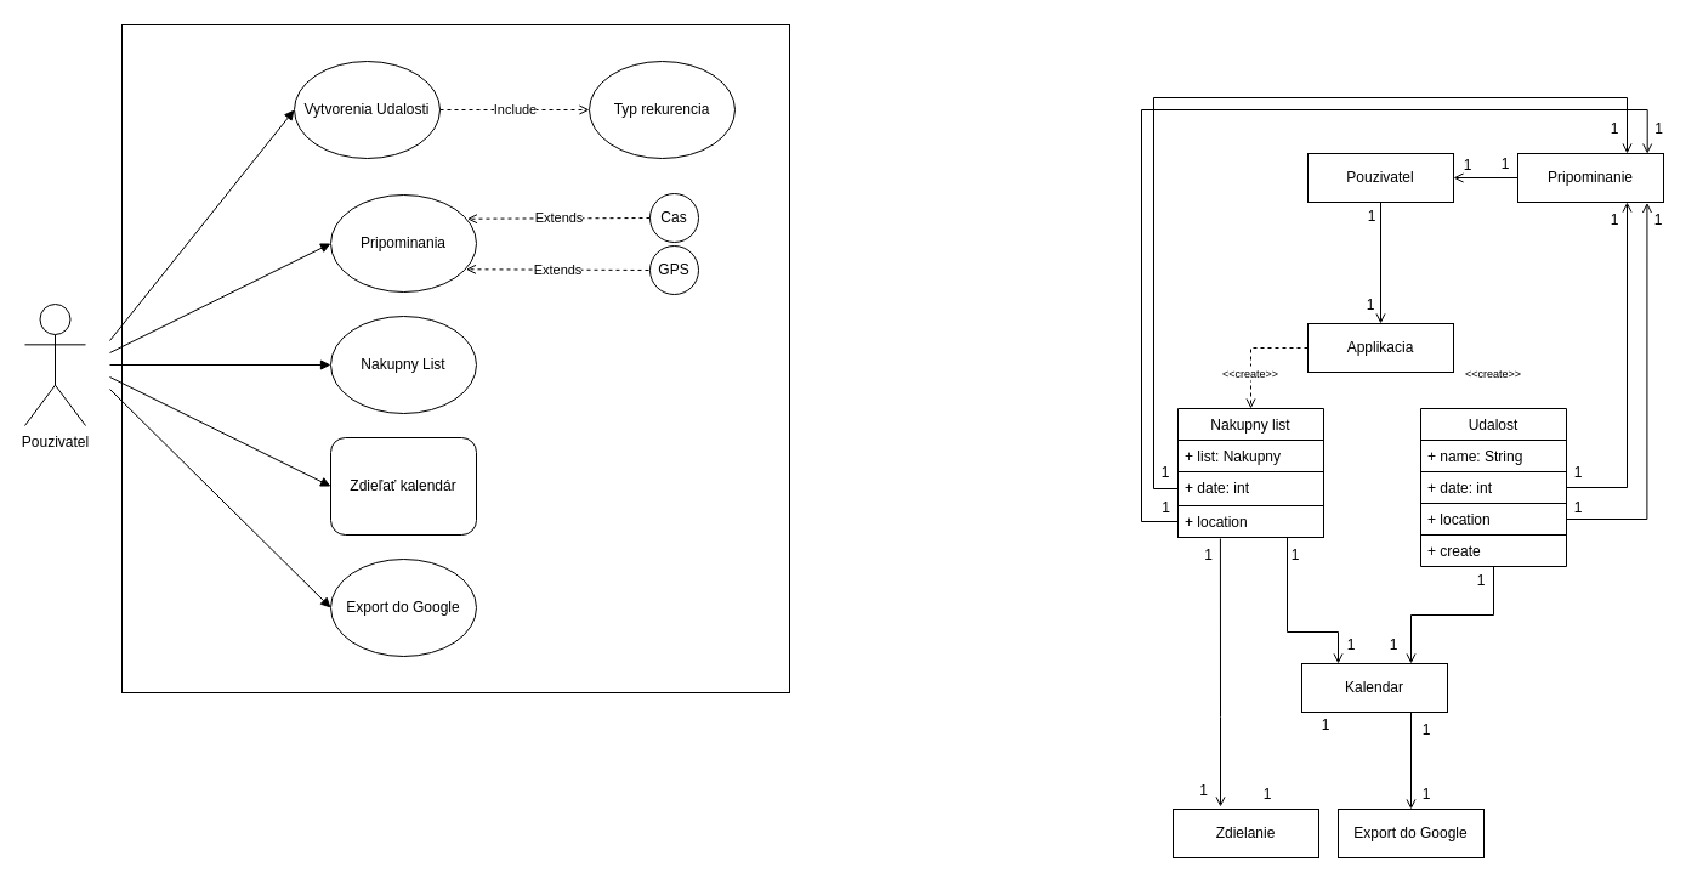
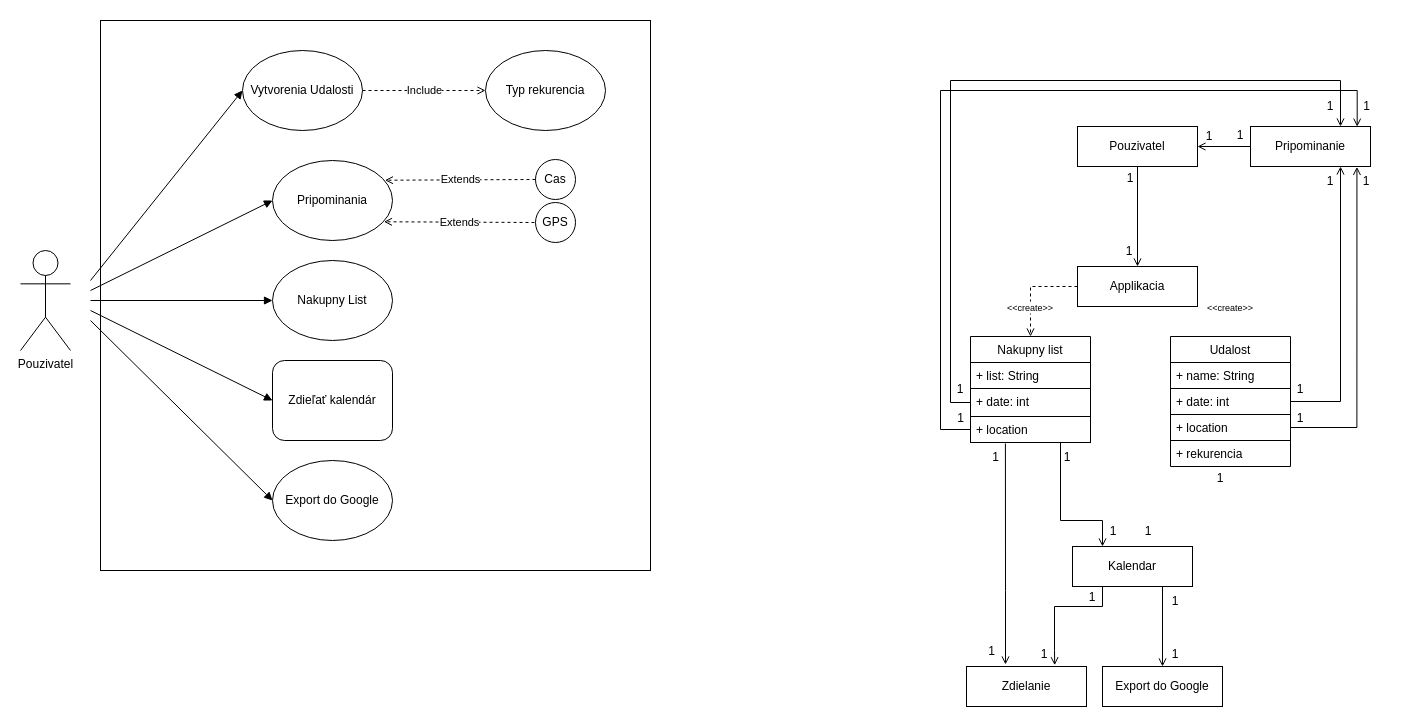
- <mxCell id="32" value="+ list: Nakupny" style="text;strokeColor=default;fillColor=none;align=left;verticalAlign=top;spacingLeft=4;spacingRight=4;overflow=hidden;rotatable=0;points=[[0,0.5],[1,0.5]];portConstraint=eastwest;" parent="31" vertex="1"><mxGeometry y="26" width="120" height="26" as="geometry" /></mxCell>
+ <mxCell id="32" value="+ list: String" style="text;strokeColor=default;fillColor=none;align=left;verticalAlign=top;spacingLeft=4;spacingRight=4;overflow=hidden;rotatable=0;points=[[0,0.5],[1,0.5]];portConstraint=eastwest;" parent="31" vertex="1"><mxGeometry y="26" width="120" height="26" as="geometry" /></mxCell>
- <mxCell id="29" value="+ create" style="text;strokeColor=none;fillColor=none;align=left;verticalAlign=top;spacingLeft=4;spacingRight=4;overflow=hidden;rotatable=0;points=[[0,0.5],[1,0.5]];portConstraint=eastwest;" parent="25" vertex="1"><mxGeometry y="104" width="120" height="26" as="geometry" /></mxCell>
+ <mxCell id="29" value="+ rekurencia" style="text;strokeColor=none;fillColor=none;align=left;verticalAlign=top;spacingLeft=4;spacingRight=4;overflow=hidden;rotatable=0;points=[[0,0.5],[1,0.5]];portConstraint=eastwest;" parent="25" vertex="1"><mxGeometry y="104" width="120" height="26" as="geometry" /></mxCell>
- <mxCell id="24" style="edgeStyle=orthogonalEdgeStyle;rounded=0;orthogonalLoop=1;jettySize=auto;html=1;entryX=0.75;entryY=0;entryDx=0;entryDy=0;endArrow=open;endFill=0;" parent="1" source="25" target="38" edge="1"><mxGeometry relative="1" as="geometry" /></mxCell>
+ <mxCell id="36" style="edgeStyle=orthogonalEdgeStyle;rounded=0;orthogonalLoop=1;jettySize=auto;html=1;exitX=0.25;exitY=1;exitDx=0;exitDy=0;endArrow=open;endFill=0;entryX=0.735;entryY=-0.032;entryDx=0;entryDy=0;entryPerimeter=0;" parent="1" source="38" target="35" edge="1"><mxGeometry relative="1" as="geometry"><Array as="points"><mxPoint x="1102" y="606" /><mxPoint x="1054" y="606" /><mxPoint x="1054" y="650" /></Array><mxPoint x="1030" y="666" as="targetPoint" /></mxGeometry></mxCell>
